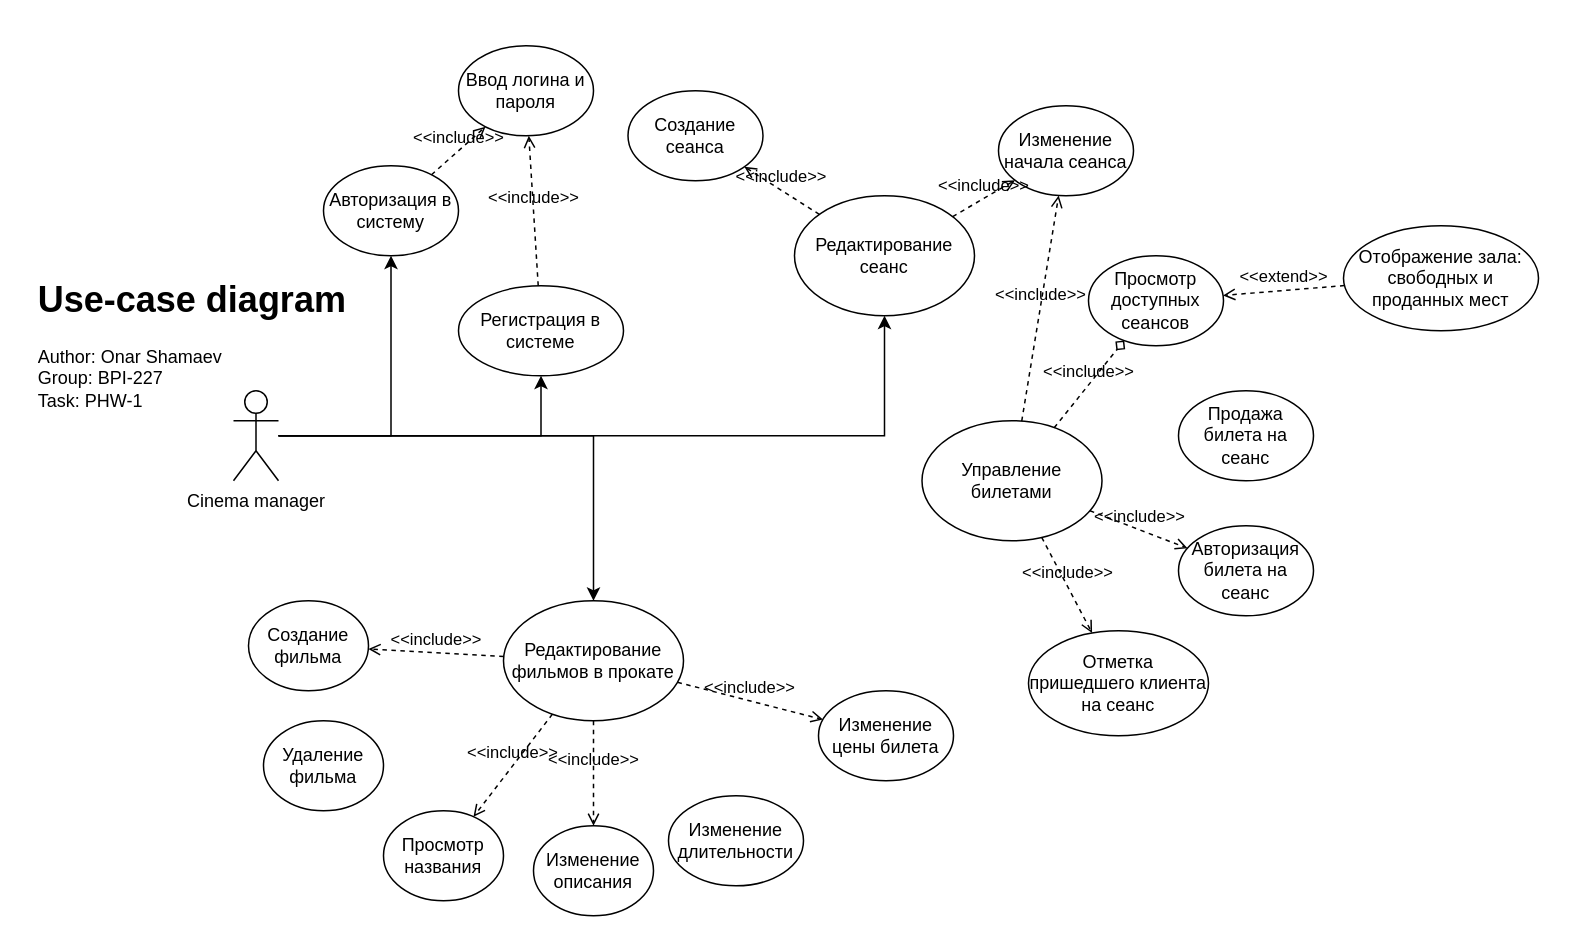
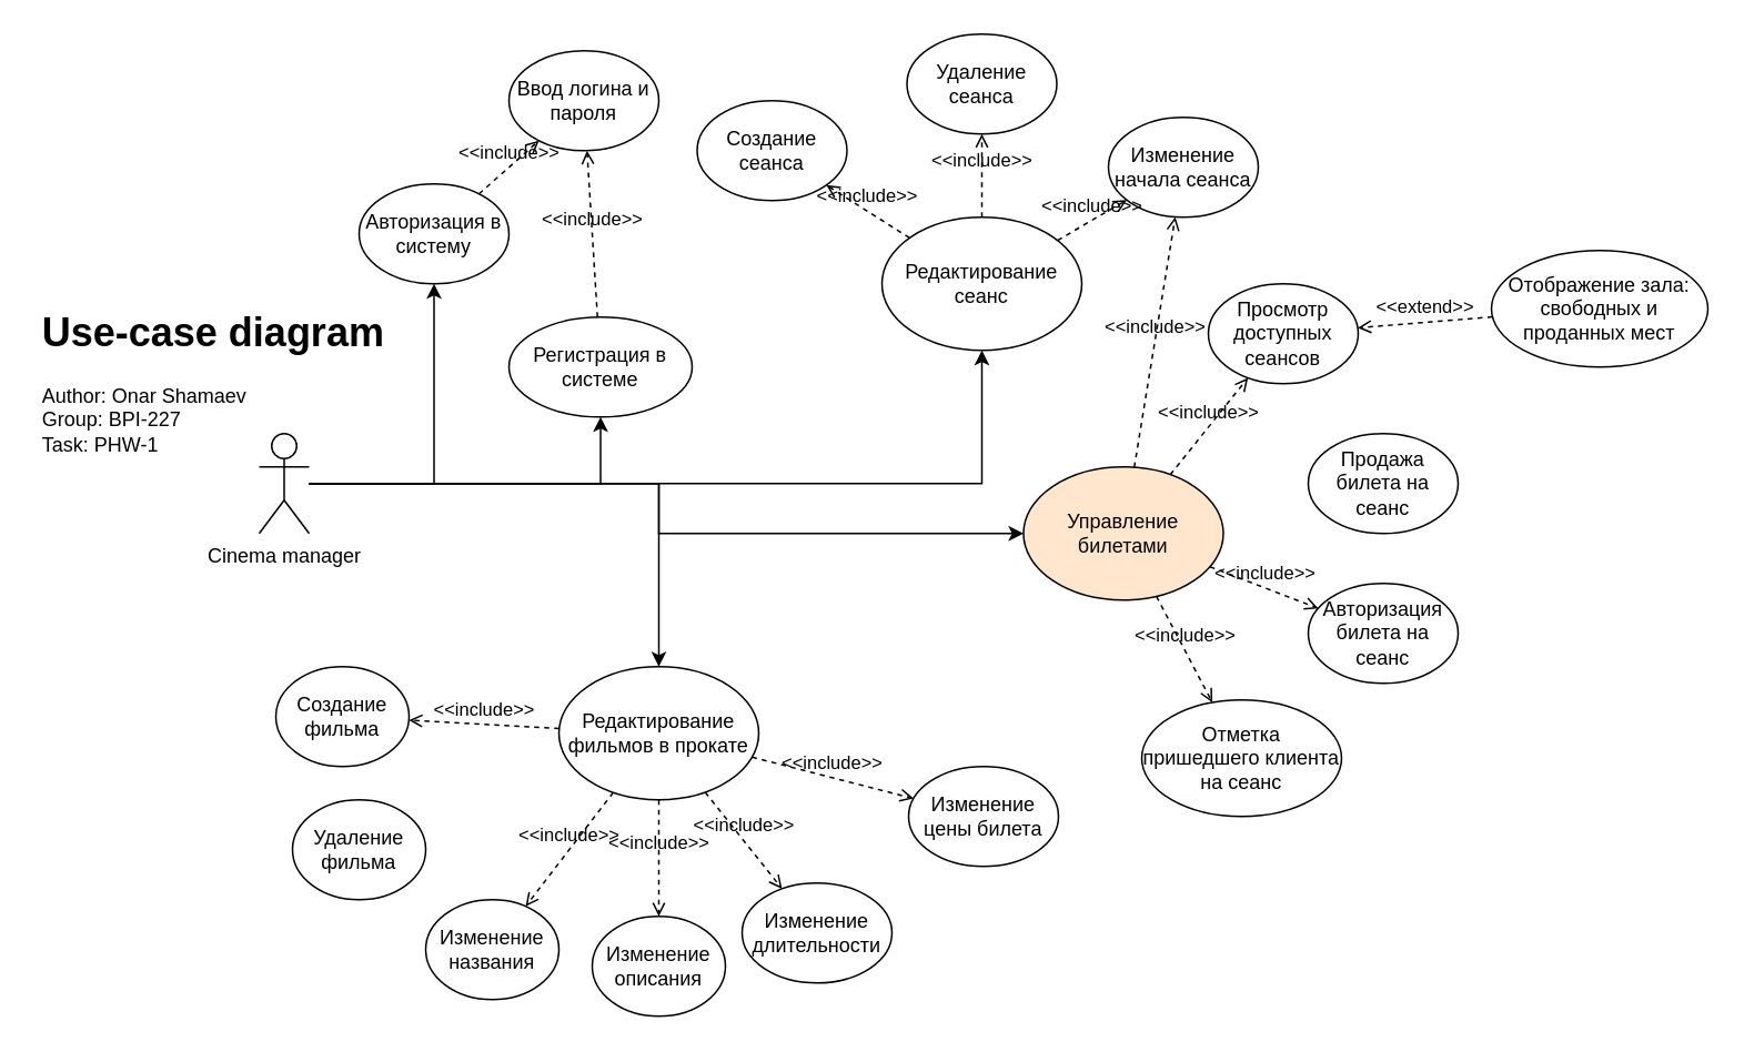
+ <mxCell id="20" value="Удаление сеанса" style="ellipse;whiteSpace=wrap;html=1;" vertex="1" parent="1"><mxGeometry x="544" y="20" width="90" height="60" as="geometry" /></mxCell>
+ <mxCell id="36" value="&amp;lt;&amp;lt;include&amp;gt;&amp;gt;" style="html=1;verticalAlign=bottom;labelBackgroundColor=none;endArrow=open;endFill=0;dashed=1;rounded=0;" edge="1" parent="1" source="16" target="20"><mxGeometry width="160" relative="1" as="geometry"><mxPoint x="485" y="190" as="sourcePoint" /><mxPoint x="645" y="190" as="targetPoint" /></mxGeometry></mxCell>
- <mxCell id="38" value="&amp;lt;&amp;lt;include&amp;gt;&amp;gt;" style="html=1;verticalAlign=bottom;labelBackgroundColor=none;endArrow=diamond;endFill=0;dashed=1;rounded=0;" edge="1" parent="1" source="21" target="22"><mxGeometry width="160" relative="1" as="geometry"><mxPoint x="625" y="240" as="sourcePoint" /><mxPoint x="785" y="240" as="targetPoint" /></mxGeometry></mxCell>
+ <mxCell id="38" value="&amp;lt;&amp;lt;include&amp;gt;&amp;gt;" style="html=1;verticalAlign=bottom;labelBackgroundColor=none;endArrow=open;endFill=0;dashed=1;rounded=0;" edge="1" parent="1" source="21" target="22"><mxGeometry width="160" relative="1" as="geometry"><mxPoint x="625" y="240" as="sourcePoint" /><mxPoint x="785" y="240" as="targetPoint" /></mxGeometry></mxCell>
+ <mxCell id="4" style="edgeStyle=orthogonalEdgeStyle;rounded=0;orthogonalLoop=1;jettySize=auto;html=1;" edge="1" parent="1" source="7" target="21"><mxGeometry relative="1" as="geometry"><Array as="points"><mxPoint x="395" y="290" /><mxPoint x="395" y="320" /></Array></mxGeometry></mxCell>
- <mxCell id="21" value="Управление билетами" style="ellipse;whiteSpace=wrap;html=1;" vertex="1" parent="1"><mxGeometry x="614" y="280" width="120" height="80" as="geometry" /></mxCell>
+ <mxCell id="21" value="Управление билетами" style="ellipse;whiteSpace=wrap;html=1;fillColor=#ffe6cc;" vertex="1" parent="1"><mxGeometry x="614" y="280" width="120" height="80" as="geometry" /></mxCell>
+ <mxCell id="28" value="&amp;lt;&amp;lt;include&amp;gt;&amp;gt;" style="html=1;verticalAlign=bottom;labelBackgroundColor=none;endArrow=open;endFill=0;dashed=1;rounded=0;" edge="1" parent="1" source="10" target="14"><mxGeometry width="160" relative="1" as="geometry"><mxPoint x="395" y="510" as="sourcePoint" /><mxPoint x="555" y="510" as="targetPoint" /></mxGeometry></mxCell>
- <mxCell id="12" value="Просмотр названия" style="ellipse;whiteSpace=wrap;html=1;" vertex="1" parent="1"><mxGeometry x="255" y="540" width="80" height="60" as="geometry" /></mxCell>
+ <mxCell id="12" value="Изменение названия" style="ellipse;whiteSpace=wrap;html=1;" vertex="1" parent="1"><mxGeometry x="255" y="540" width="80" height="60" as="geometry" /></mxCell>
